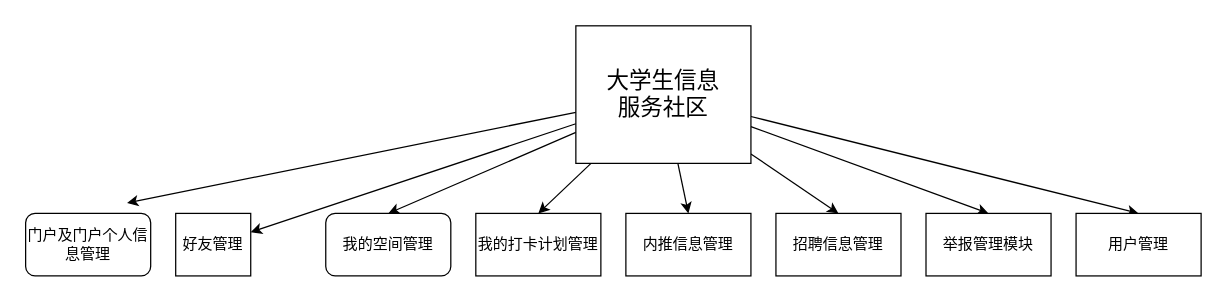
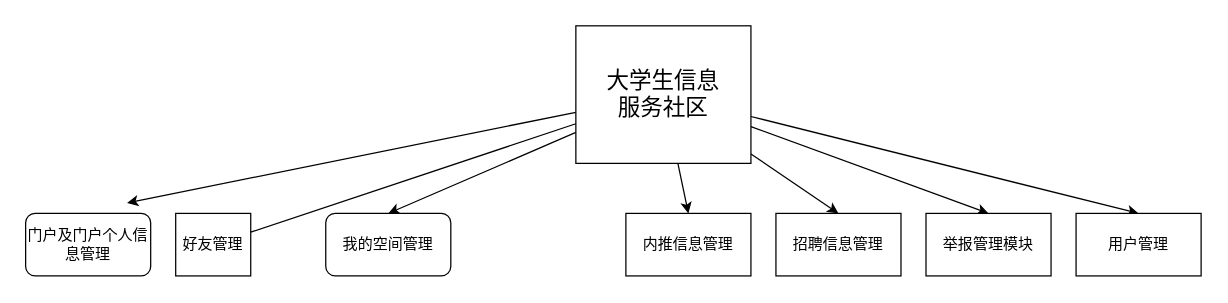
- <mxCell id="5" style="edgeStyle=none;rounded=0;orthogonalLoop=1;jettySize=auto;html=1;entryX=0.5;entryY=0;entryDx=0;entryDy=0;fontSize=12;" edge="1" parent="1" source="10" target="14"><mxGeometry relative="1" as="geometry" /></mxCell>
- <mxCell id="3" style="rounded=0;orthogonalLoop=1;jettySize=auto;html=1;fontSize=12;" edge="1" parent="1" source="10" target="12"><mxGeometry relative="1" as="geometry" /></mxCell>
+ <mxCell id="3" style="rounded=0;orthogonalLoop=1;jettySize=auto;html=1;fontSize=12;endArrow=none;" edge="1" parent="1" source="10" target="12"><mxGeometry relative="1" as="geometry" /></mxCell>
- <mxCell id="14" value="&lt;span style=&quot;font-size: 12px;&quot;&gt;我的打卡计划管理&lt;/span&gt;" style="rounded=0;whiteSpace=wrap;html=1;fontSize=12;" vertex="1" parent="1"><mxGeometry x="380" y="170" width="100" height="50" as="geometry" /></mxCell>
